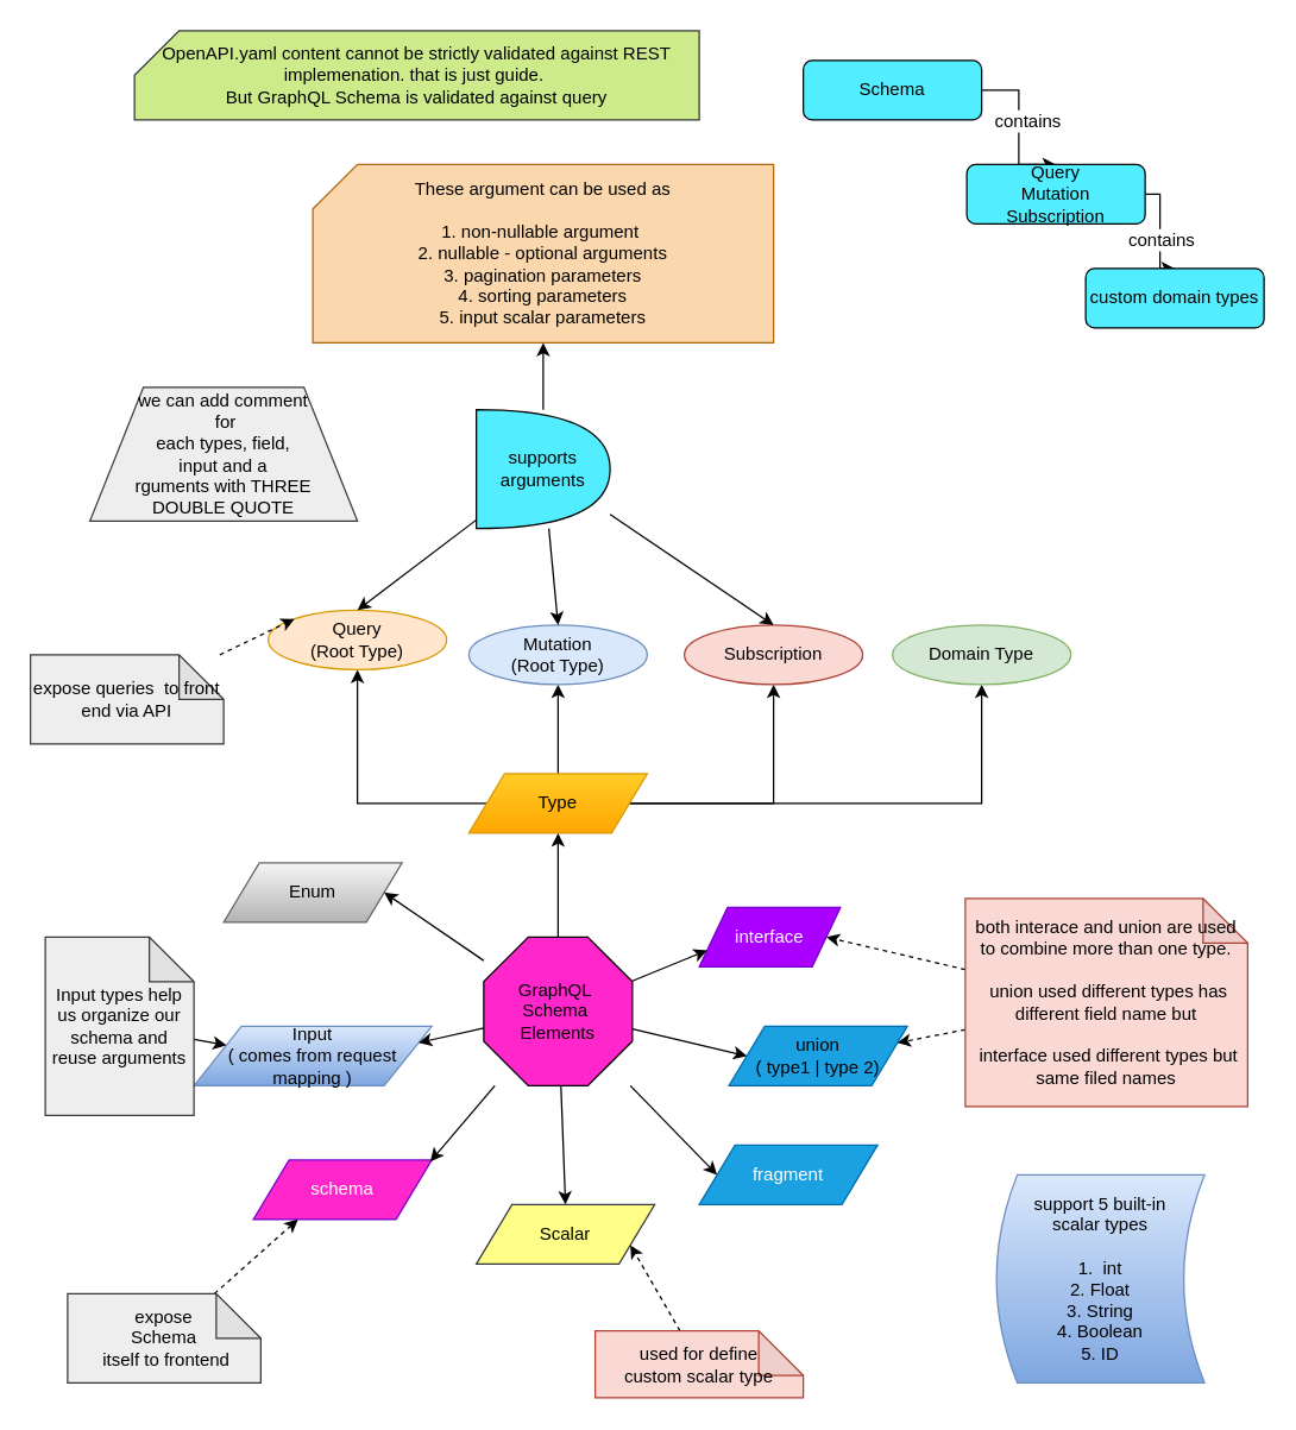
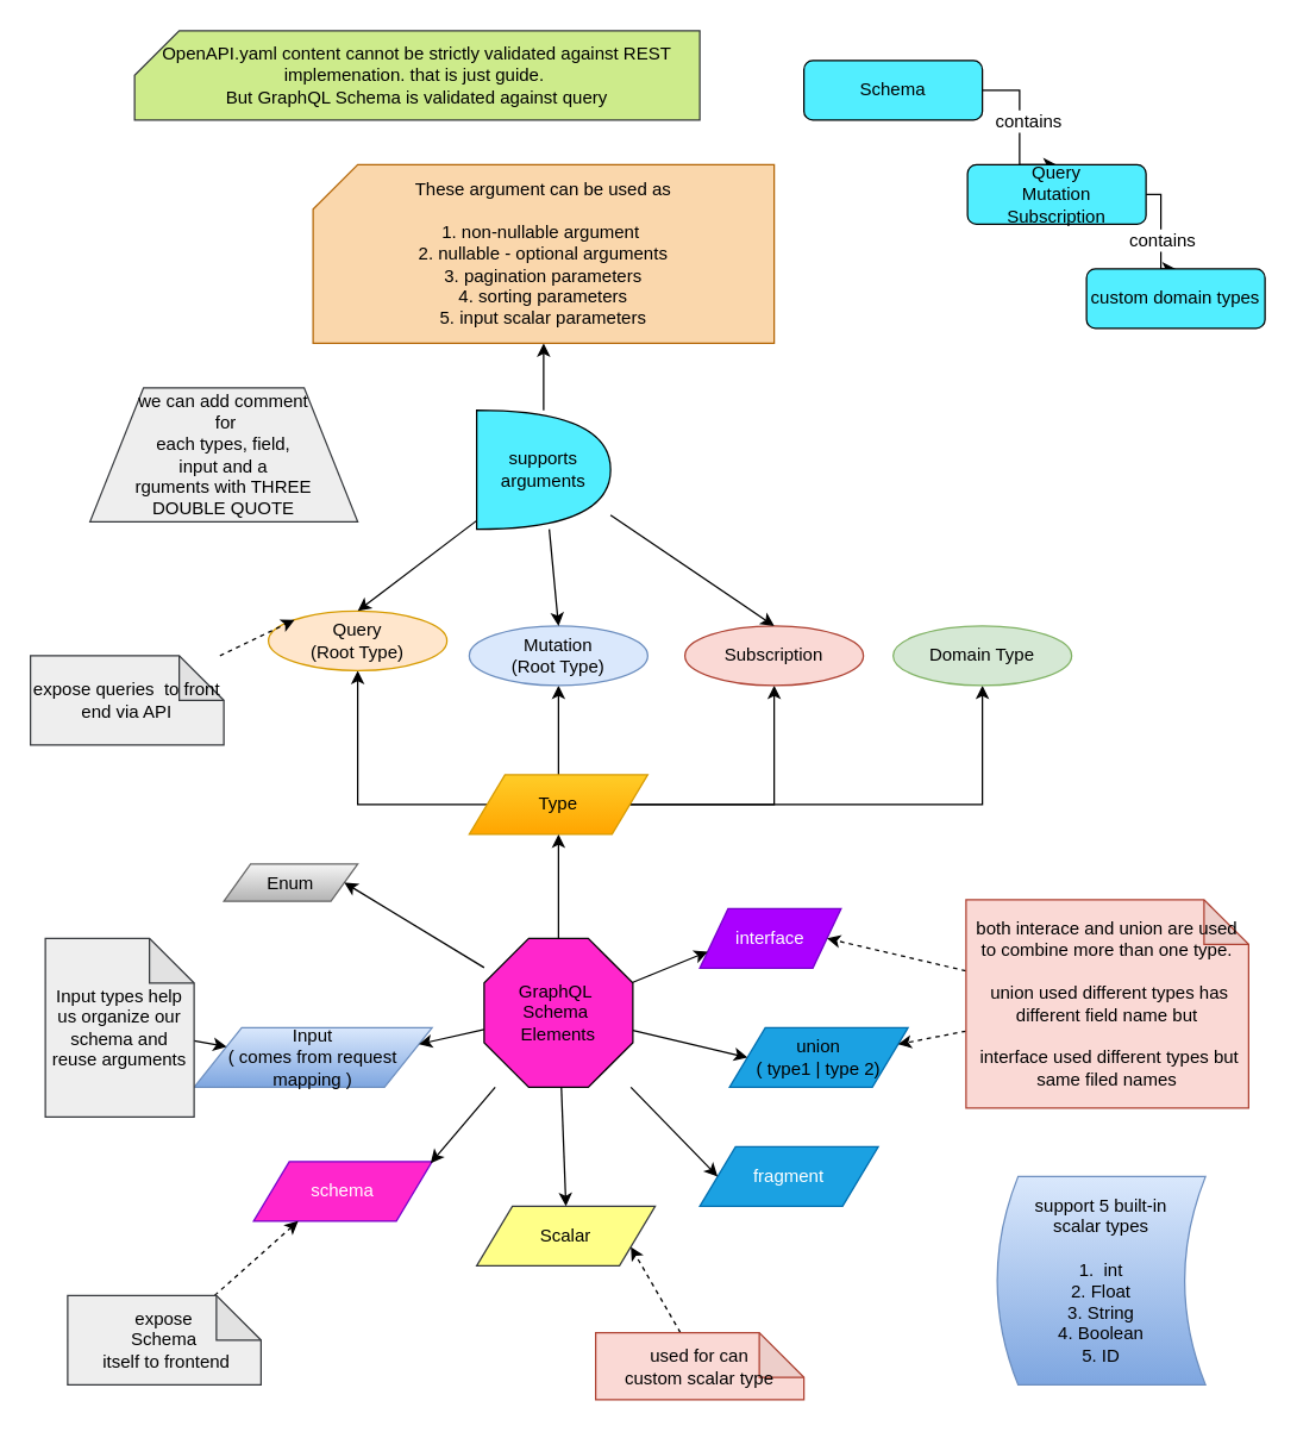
- <mxCell id="7" value="Enum" style="shape=parallelogram;perimeter=parallelogramPerimeter;whiteSpace=wrap;html=1;gradientColor=#b3b3b3;fillColor=#f5f5f5;strokeColor=#666666;" vertex="1" parent="1"><mxGeometry x="150" y="580" width="120" height="40" as="geometry" /></mxCell>
+ <mxCell id="7" value="Enum" style="shape=parallelogram;perimeter=parallelogramPerimeter;whiteSpace=wrap;html=1;gradientColor=#b3b3b3;fillColor=#f5f5f5;strokeColor=#666666;" vertex="1" parent="1"><mxGeometry x="150" y="580" width="90" height="25" as="geometry" /></mxCell>
- <mxCell id="35" value="used for define&lt;br&gt;custom scalar type" style="shape=note;whiteSpace=wrap;html=1;backgroundOutline=1;darkOpacity=0.05;fillColor=#fad9d5;strokeColor=#ae4132;" vertex="1" parent="1"><mxGeometry x="400" y="895" width="140" height="45" as="geometry" /></mxCell>
+ <mxCell id="35" value="used for can&lt;br&gt;custom scalar type" style="shape=note;whiteSpace=wrap;html=1;backgroundOutline=1;darkOpacity=0.05;fillColor=#fad9d5;strokeColor=#ae4132;" vertex="1" parent="1"><mxGeometry x="400" y="895" width="140" height="45" as="geometry" /></mxCell>
